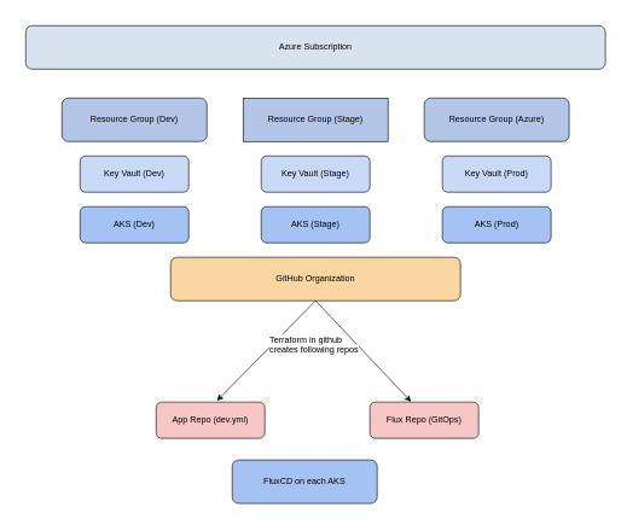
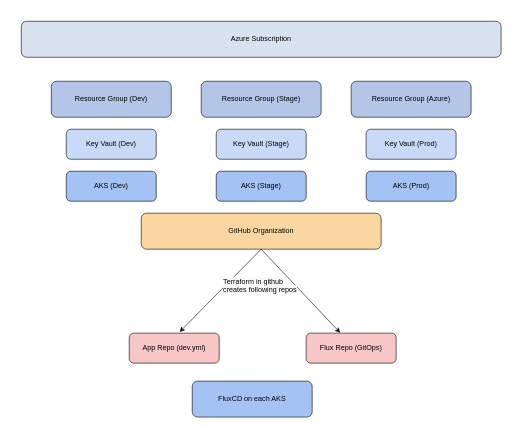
- <mxCell id="4" value="Resource Group (Stage)" style="whiteSpace=wrap;fillColor=#B3C6E7;strokeColor=#000000;rounded=0;" vertex="1" parent="1"><mxGeometry x="320" y="120" width="200" height="60" as="geometry" /></mxCell>
+ <mxCell id="4" value="Resource Group (Stage)" style="rounded=1;whiteSpace=wrap;fillColor=#B3C6E7;strokeColor=#000000;" vertex="1" parent="1"><mxGeometry x="320" y="120" width="200" height="60" as="geometry" /></mxCell>
